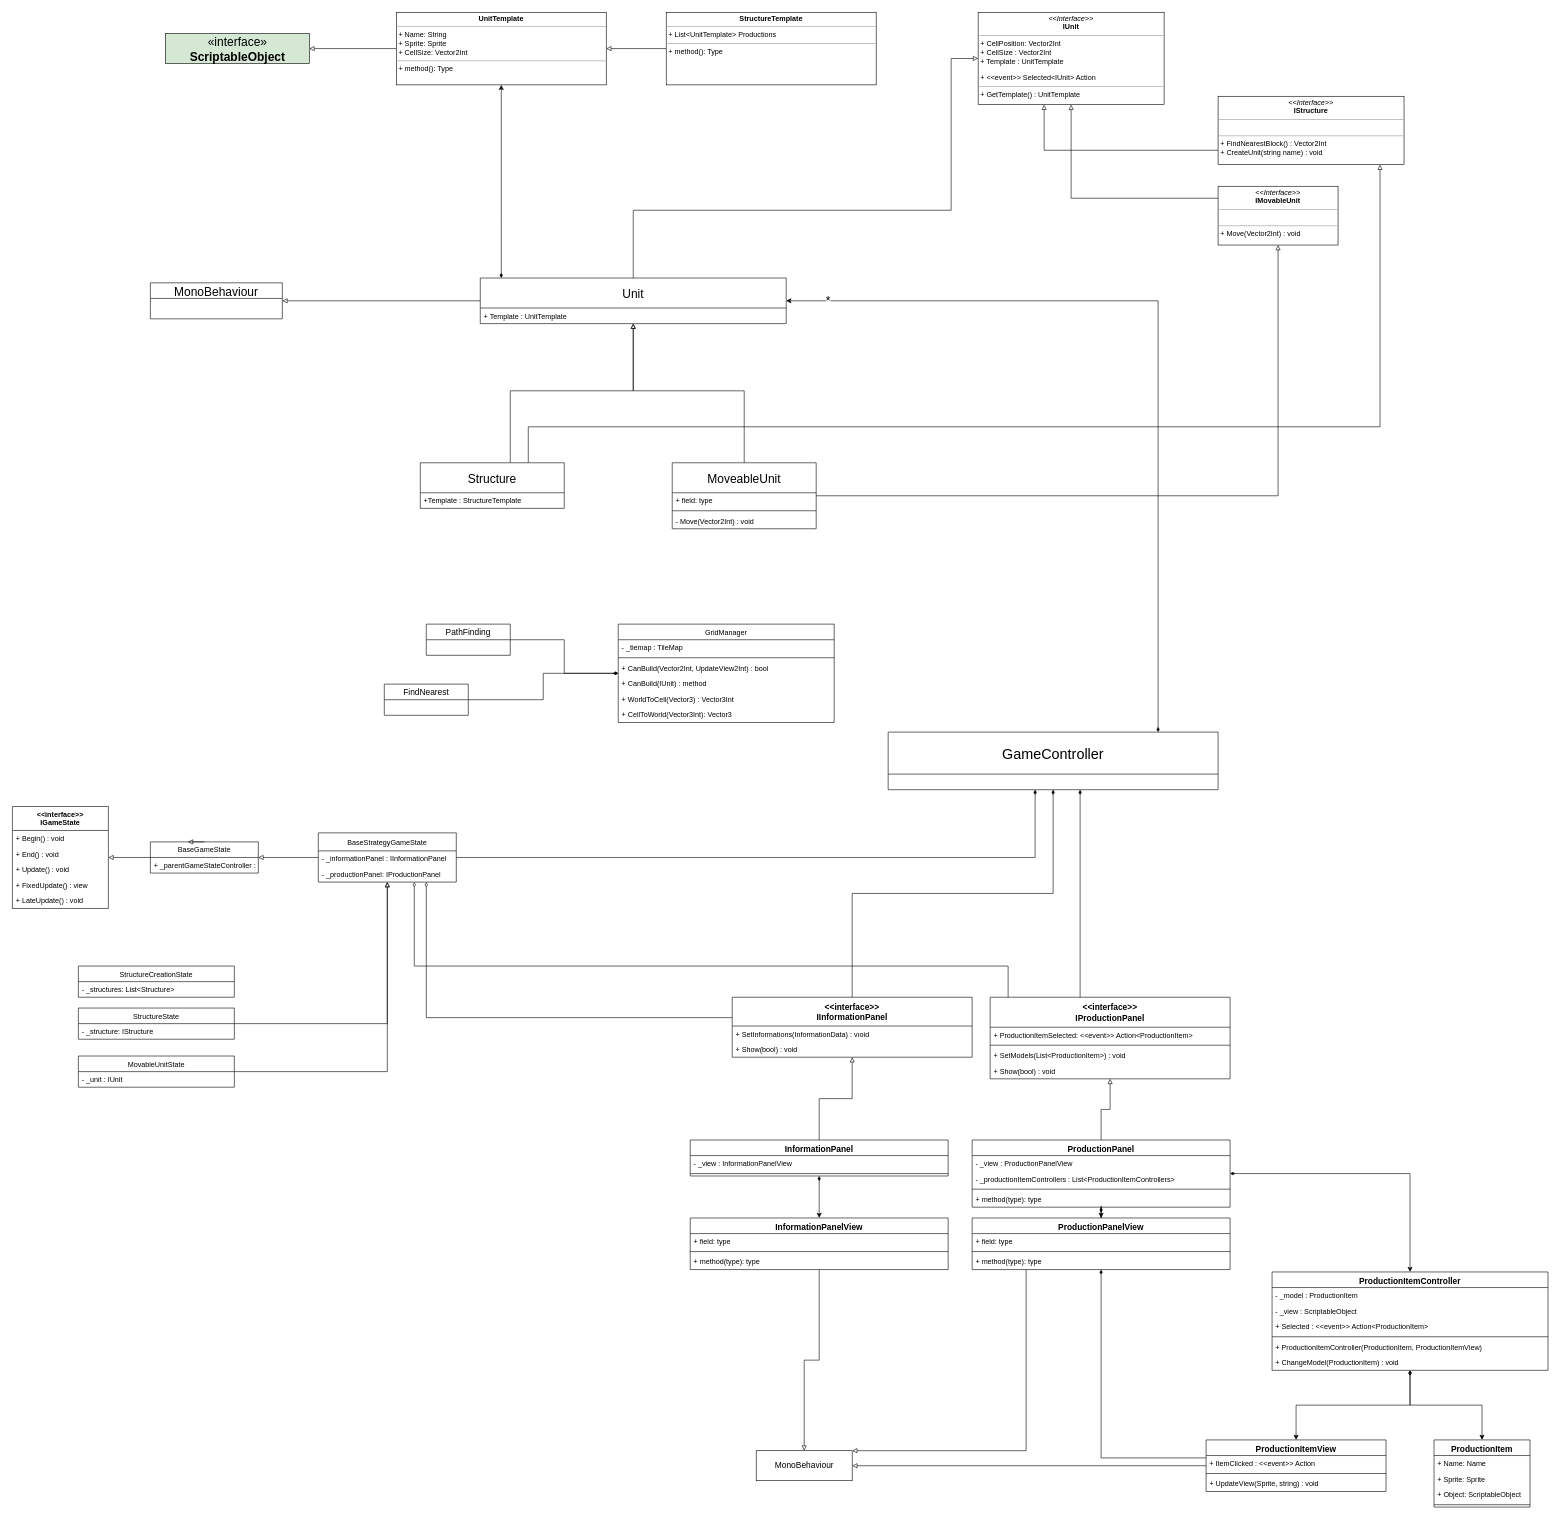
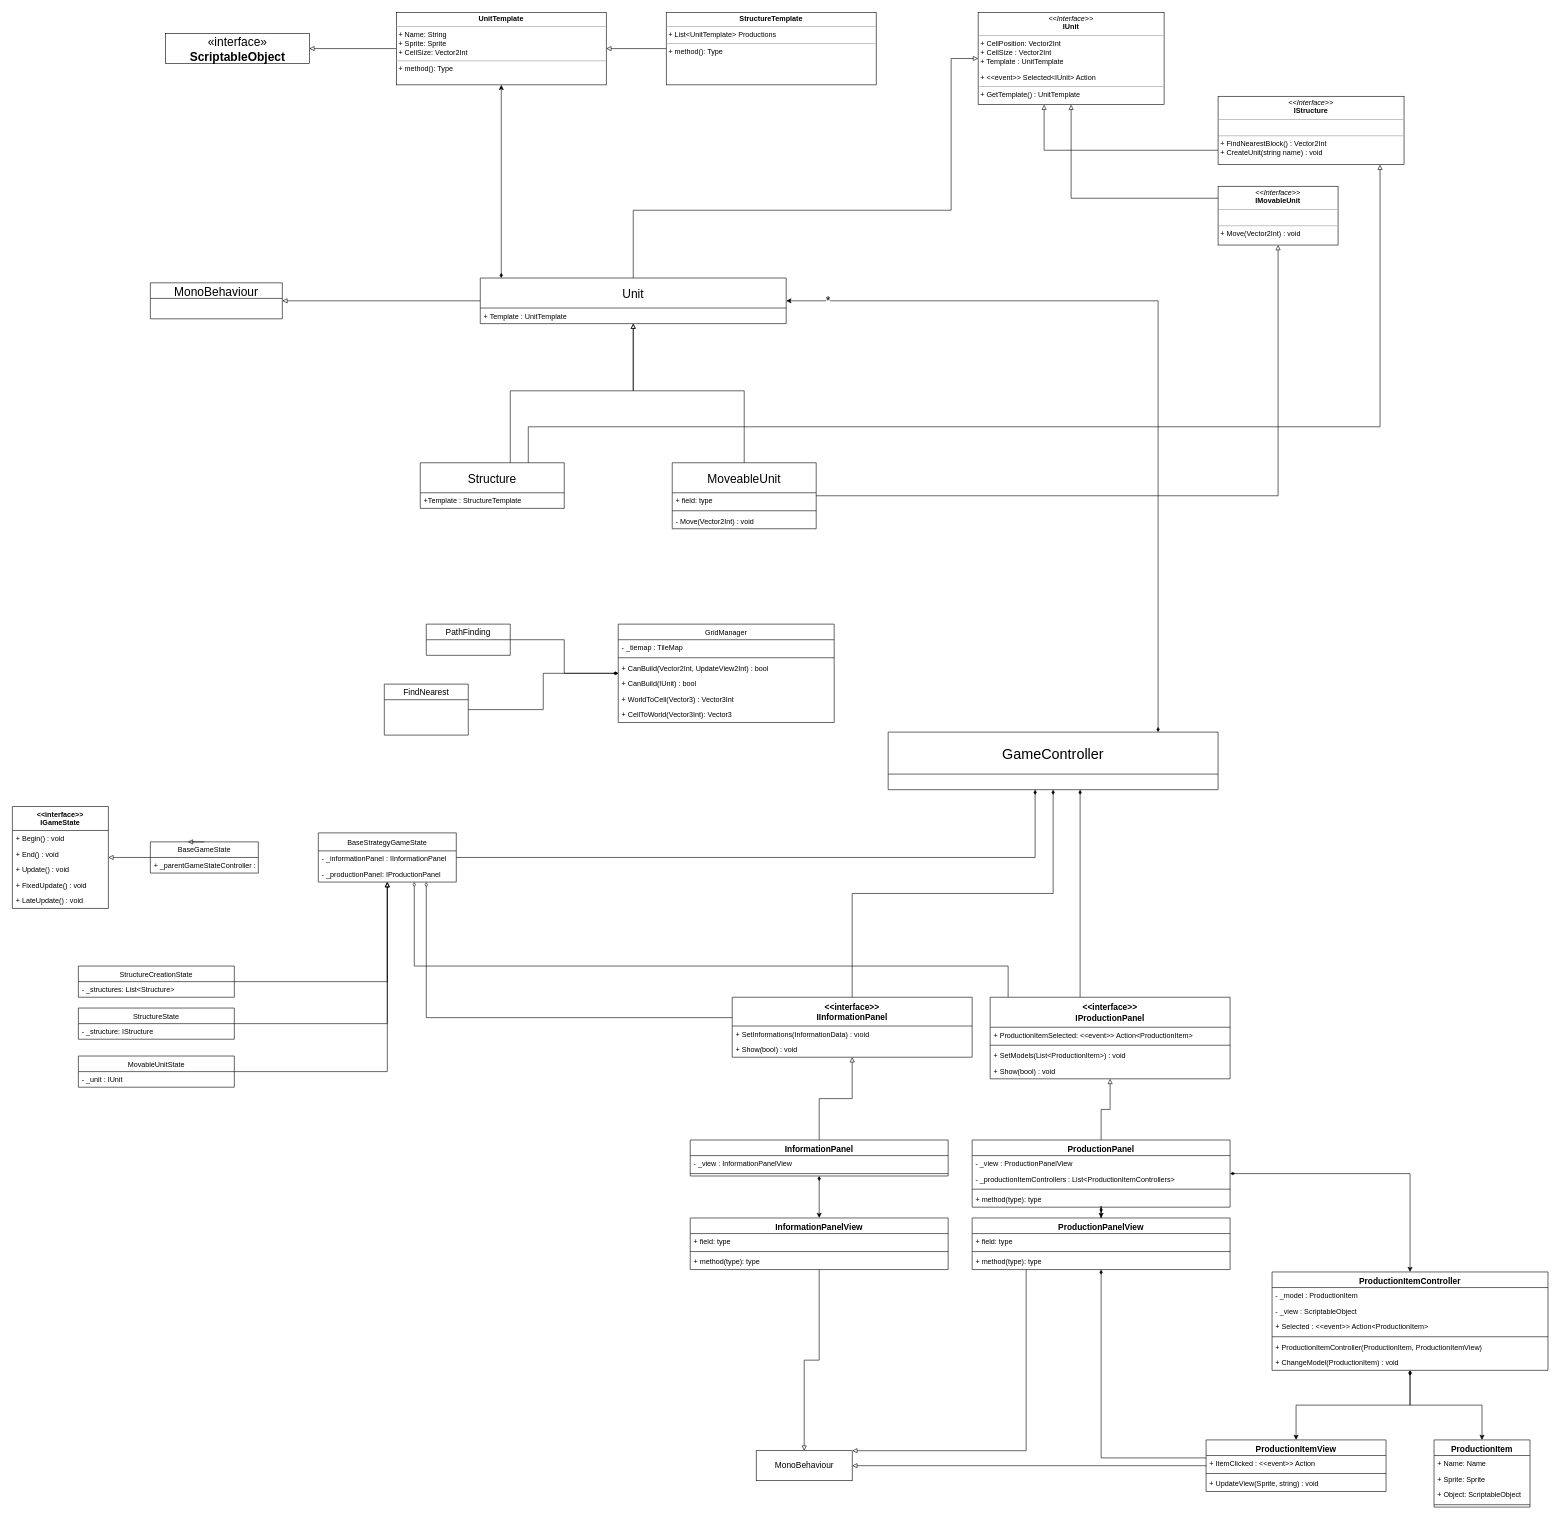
- <mxCell id="25" value="«interface»&lt;br&gt;&lt;b&gt;ScriptableObject&lt;/b&gt;" style="html=1;fontSize=20;fillColor=#d5e8d4;" vertex="1" parent="1"><mxGeometry x="275" y="55.5" width="240" height="50" as="geometry" /></mxCell>
+ <mxCell id="25" value="«interface»&lt;br&gt;&lt;b&gt;ScriptableObject&lt;/b&gt;" style="html=1;fontSize=20;" vertex="1" parent="1"><mxGeometry x="275" y="55.5" width="240" height="50" as="geometry" /></mxCell>
- <mxCell id="119" value="+ CanBuild(IUnit) : method" style="text;strokeColor=none;fillColor=none;align=left;verticalAlign=top;spacingLeft=4;spacingRight=4;overflow=hidden;rotatable=0;points=[[0,0.5],[1,0.5]];portConstraint=eastwest;" parent="115" vertex="1"><mxGeometry y="86" width="360" height="26" as="geometry" /></mxCell>
+ <mxCell id="119" value="+ CanBuild(IUnit) : bool" style="text;strokeColor=none;fillColor=none;align=left;verticalAlign=top;spacingLeft=4;spacingRight=4;overflow=hidden;rotatable=0;points=[[0,0.5],[1,0.5]];portConstraint=eastwest;" parent="115" vertex="1"><mxGeometry y="86" width="360" height="26" as="geometry" /></mxCell>
- <mxCell id="113" value="FindNearest" style="swimlane;fontStyle=0;childLayout=stackLayout;horizontal=1;startSize=26;fillColor=none;horizontalStack=0;resizeParent=1;resizeParentMax=0;resizeLast=0;collapsible=1;marginBottom=0;fontSize=14;" vertex="1" parent="1"><mxGeometry x="640" y="1140" width="140" height="52" as="geometry" /></mxCell>
+ <mxCell id="113" value="FindNearest" style="swimlane;fontStyle=0;childLayout=stackLayout;horizontal=1;startSize=26;fillColor=none;horizontalStack=0;resizeParent=1;resizeParentMax=0;resizeLast=0;collapsible=1;marginBottom=0;fontSize=14;" vertex="1" parent="1"><mxGeometry x="640" y="1140" width="140" height="85" as="geometry" /></mxCell>
- <mxCell id="3" style="edgeStyle=orthogonalEdgeStyle;rounded=0;orthogonalLoop=1;jettySize=auto;html=1;endArrow=block;endFill=0;" edge="1" parent="1" source="53" target="51"><mxGeometry relative="1" as="geometry" /></mxCell>
- <mxCell id="49" value="+ FixedUpdate() : view" style="text;strokeColor=none;fillColor=none;align=left;verticalAlign=top;spacingLeft=4;spacingRight=4;overflow=hidden;rotatable=0;points=[[0,0.5],[1,0.5]];portConstraint=eastwest;" vertex="1" parent="45"><mxGeometry y="118" width="160" height="26" as="geometry" /></mxCell>
+ <mxCell id="49" value="+ FixedUpdate() : void" style="text;strokeColor=none;fillColor=none;align=left;verticalAlign=top;spacingLeft=4;spacingRight=4;overflow=hidden;rotatable=0;points=[[0,0.5],[1,0.5]];portConstraint=eastwest;" vertex="1" parent="45"><mxGeometry y="118" width="160" height="26" as="geometry" /></mxCell>
+ <mxCell id="6" style="edgeStyle=orthogonalEdgeStyle;rounded=0;orthogonalLoop=1;jettySize=auto;html=1;endArrow=block;endFill=0;" edge="1" parent="1" source="56" target="53"><mxGeometry relative="1" as="geometry" /></mxCell>
